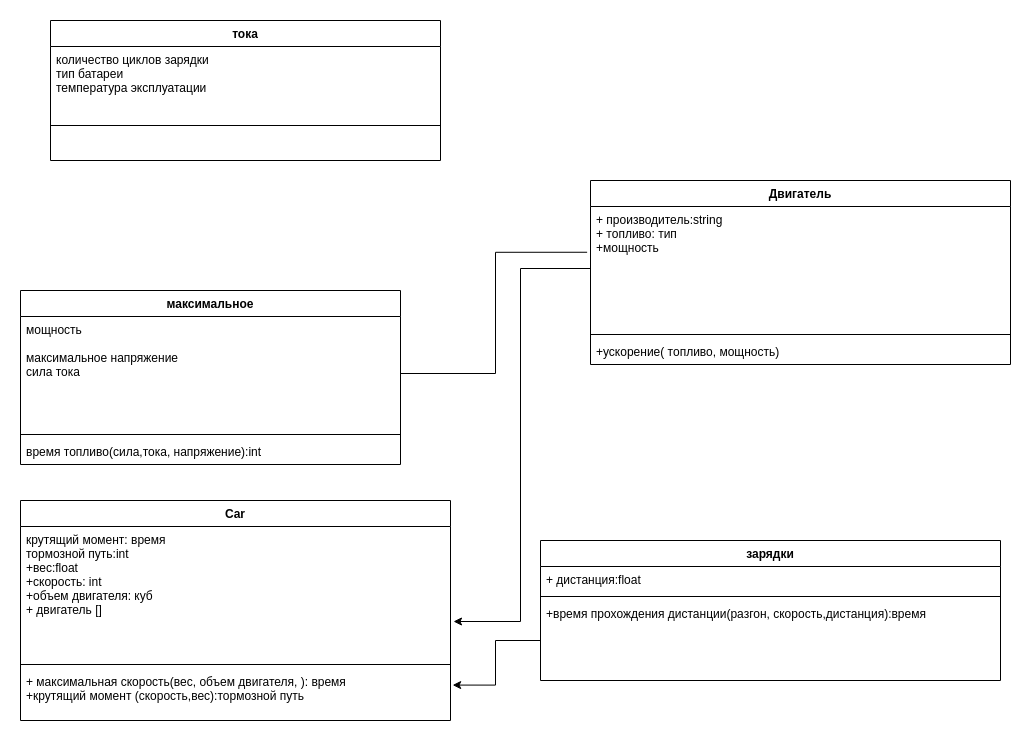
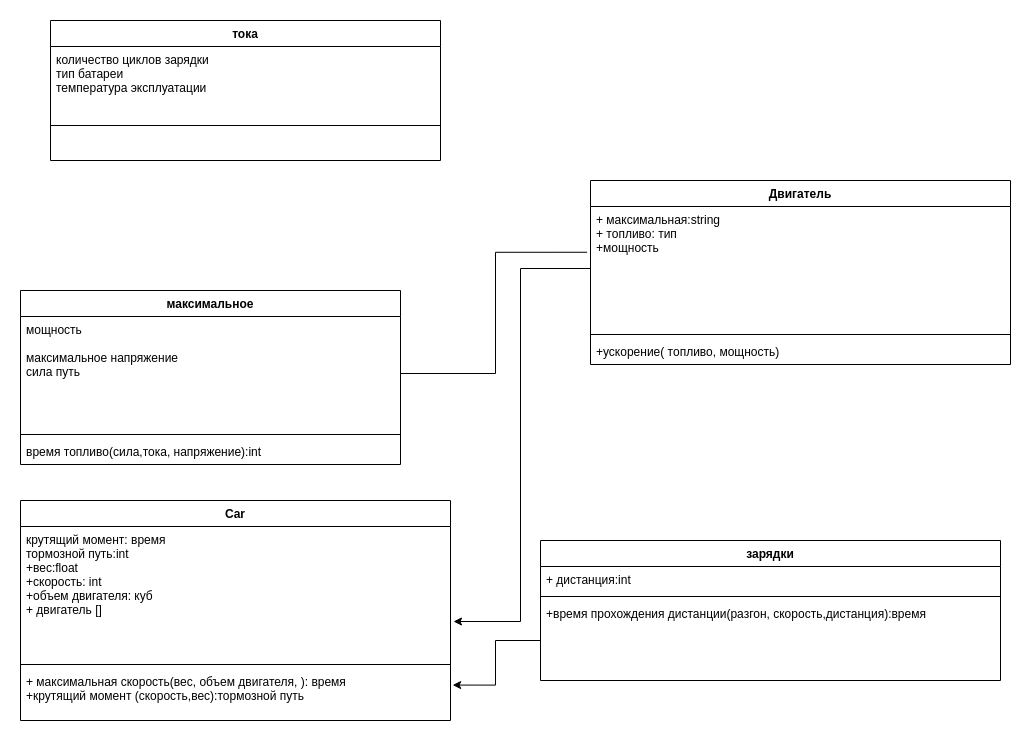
- <mxCell id="12" value="+ производитель:string&#10;+ топливо: тип&#10;+мощность" style="text;strokeColor=none;fillColor=none;align=left;verticalAlign=top;spacingLeft=4;spacingRight=4;overflow=hidden;rotatable=0;points=[[0,0.5],[1,0.5]];portConstraint=eastwest;" vertex="1" parent="11"><mxGeometry y="26" width="420" height="124" as="geometry" /></mxCell>
+ <mxCell id="12" value="+ максимальная:string&#10;+ топливо: тип&#10;+мощность" style="text;strokeColor=none;fillColor=none;align=left;verticalAlign=top;spacingLeft=4;spacingRight=4;overflow=hidden;rotatable=0;points=[[0,0.5],[1,0.5]];portConstraint=eastwest;" vertex="1" parent="11"><mxGeometry y="26" width="420" height="124" as="geometry" /></mxCell>
- <mxCell id="17" value="мощность&#10;&#10;максимальное напряжение&#10;сила тока" style="text;strokeColor=none;fillColor=none;align=left;verticalAlign=top;spacingLeft=4;spacingRight=4;overflow=hidden;rotatable=0;points=[[0,0.5],[1,0.5]];portConstraint=eastwest;" vertex="1" parent="16"><mxGeometry y="26" width="380" height="114" as="geometry" /></mxCell>
+ <mxCell id="17" value="мощность&#10;&#10;максимальное напряжение&#10;сила путь" style="text;strokeColor=none;fillColor=none;align=left;verticalAlign=top;spacingLeft=4;spacingRight=4;overflow=hidden;rotatable=0;points=[[0,0.5],[1,0.5]];portConstraint=eastwest;" vertex="1" parent="16"><mxGeometry y="26" width="380" height="114" as="geometry" /></mxCell>
- <mxCell id="7" value="+ дистанция:float&#10;" style="text;strokeColor=none;fillColor=none;align=left;verticalAlign=top;spacingLeft=4;spacingRight=4;overflow=hidden;rotatable=0;points=[[0,0.5],[1,0.5]];portConstraint=eastwest;" vertex="1" parent="6"><mxGeometry y="26" width="460" height="26" as="geometry" /></mxCell>
+ <mxCell id="7" value="+ дистанция:int&#10;" style="text;strokeColor=none;fillColor=none;align=left;verticalAlign=top;spacingLeft=4;spacingRight=4;overflow=hidden;rotatable=0;points=[[0,0.5],[1,0.5]];portConstraint=eastwest;" vertex="1" parent="6"><mxGeometry y="26" width="460" height="26" as="geometry" /></mxCell>
